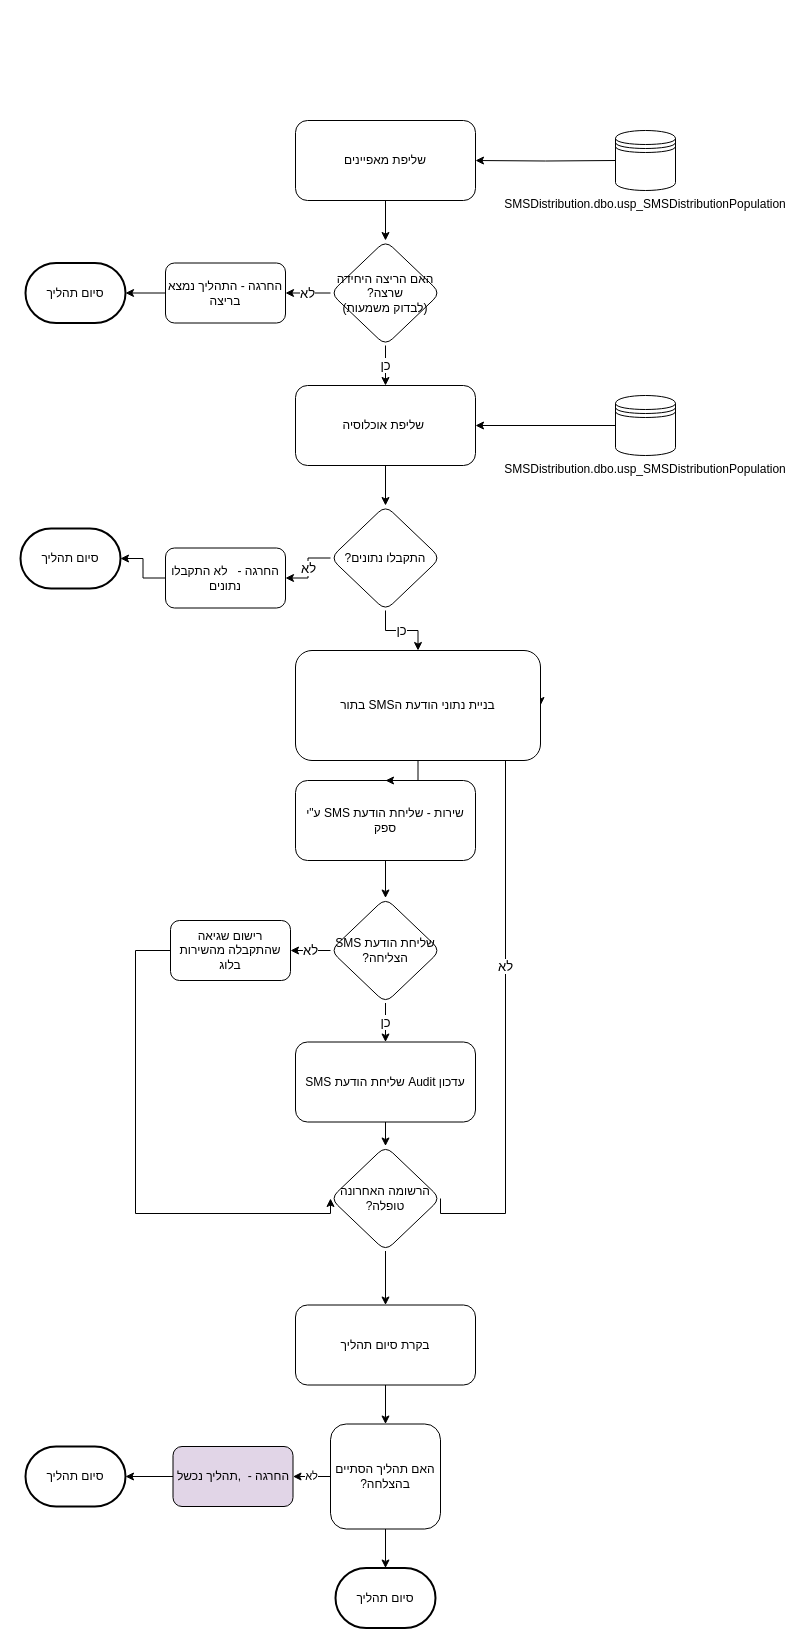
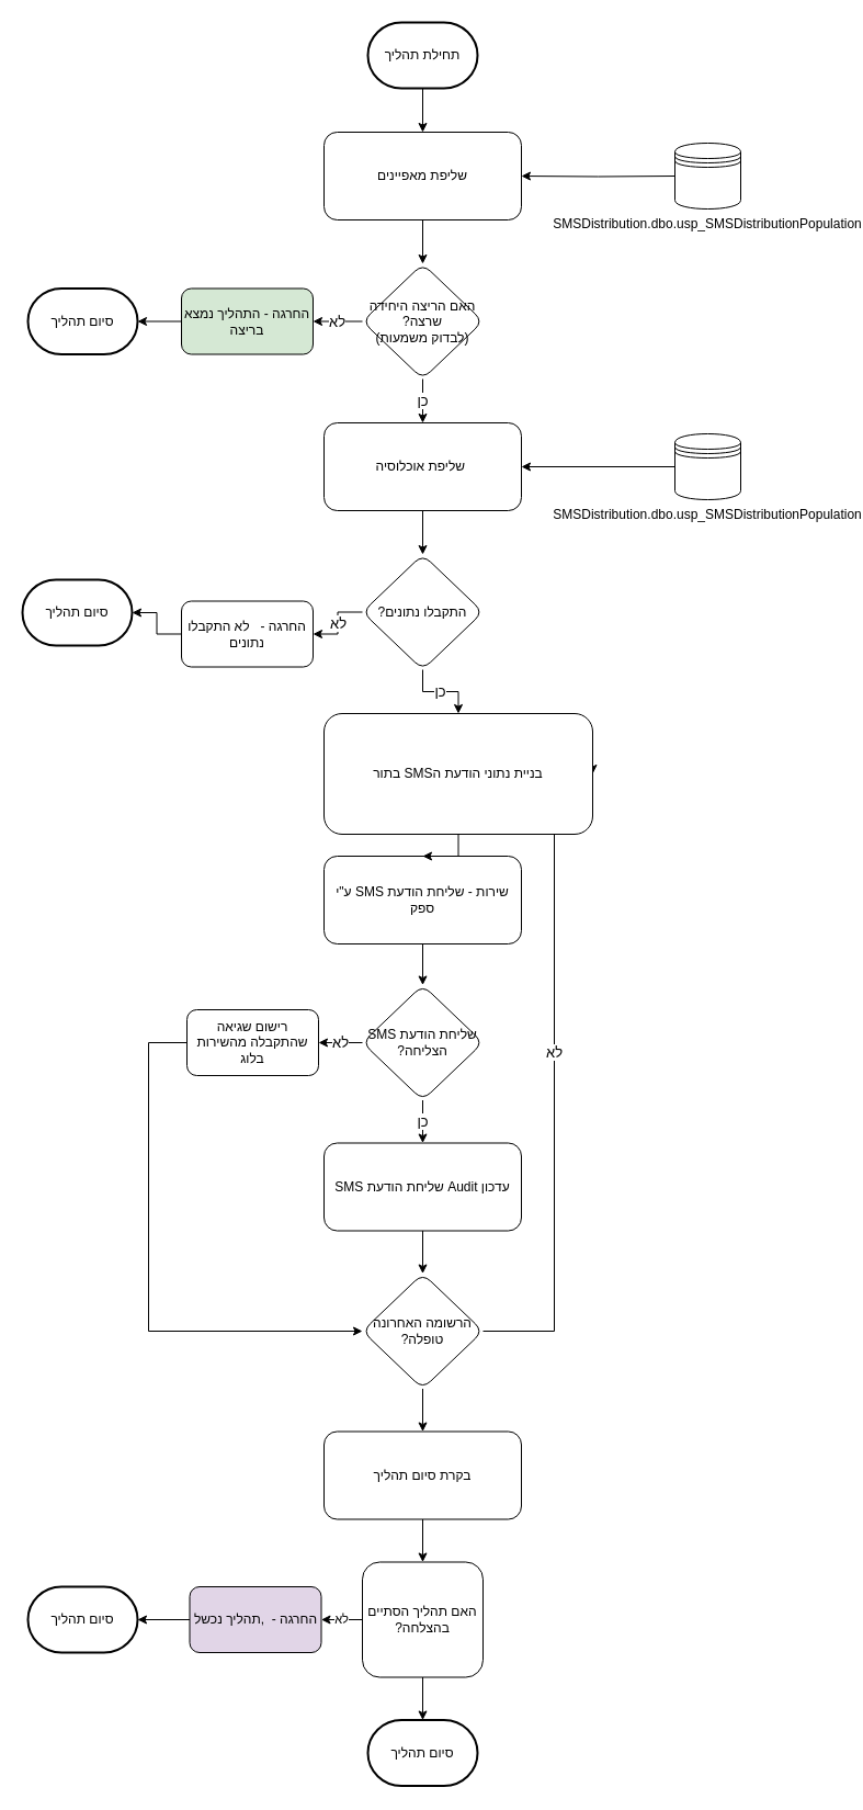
+ <mxCell id="42" value="תחילת תהליך" style="strokeWidth=2;html=1;shape=mxgraph.flowchart.terminator;whiteSpace=wrap;" vertex="1" parent="1"><mxGeometry x="335" y="20" width="100" height="60" as="geometry" /></mxCell>
+ <mxCell id="41" style="edgeStyle=orthogonalEdgeStyle;rounded=0;orthogonalLoop=1;jettySize=auto;html=1;entryX=0.5;entryY=0;entryDx=0;entryDy=0;" edge="1" parent="1" source="42" target="3"><mxGeometry relative="1" as="geometry" /></mxCell>
- <mxCell id="8" value="החרגה - התהליך נמצא בריצה" style="rounded=1;whiteSpace=wrap;html=1;" parent="1" vertex="1"><mxGeometry x="165" y="262.5" width="120" height="60" as="geometry" /></mxCell>
+ <mxCell id="8" value="החרגה - התהליך נמצא בריצה" style="rounded=1;whiteSpace=wrap;html=1;fillColor=#d5e8d4;" parent="1" vertex="1"><mxGeometry x="165" y="262.5" width="120" height="60" as="geometry" /></mxCell>
- <mxCell id="24" value="הרשומה האחרונה טופלה?" style="rhombus;whiteSpace=wrap;html=1;rounded=1;textDirection=rtl;" parent="1" vertex="1"><mxGeometry x="330" y="1145.5" width="110" height="105" as="geometry" /></mxCell>
+ <mxCell id="24" value="הרשומה האחרונה טופלה?" style="rhombus;whiteSpace=wrap;html=1;rounded=1;textDirection=rtl;" parent="1" vertex="1"><mxGeometry x="330" y="1160.5" width="110" height="105" as="geometry" /></mxCell>
